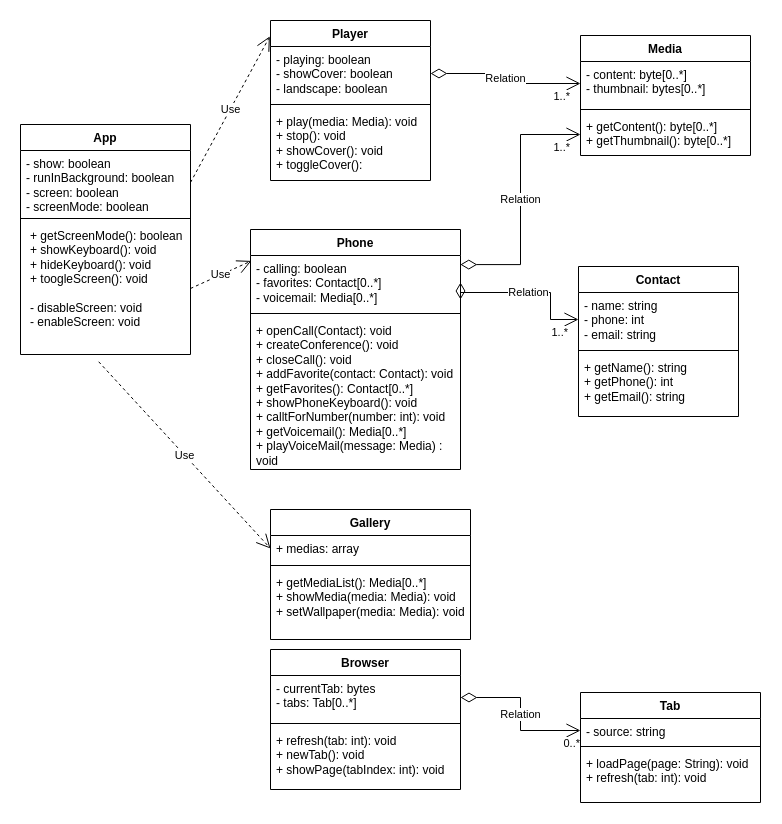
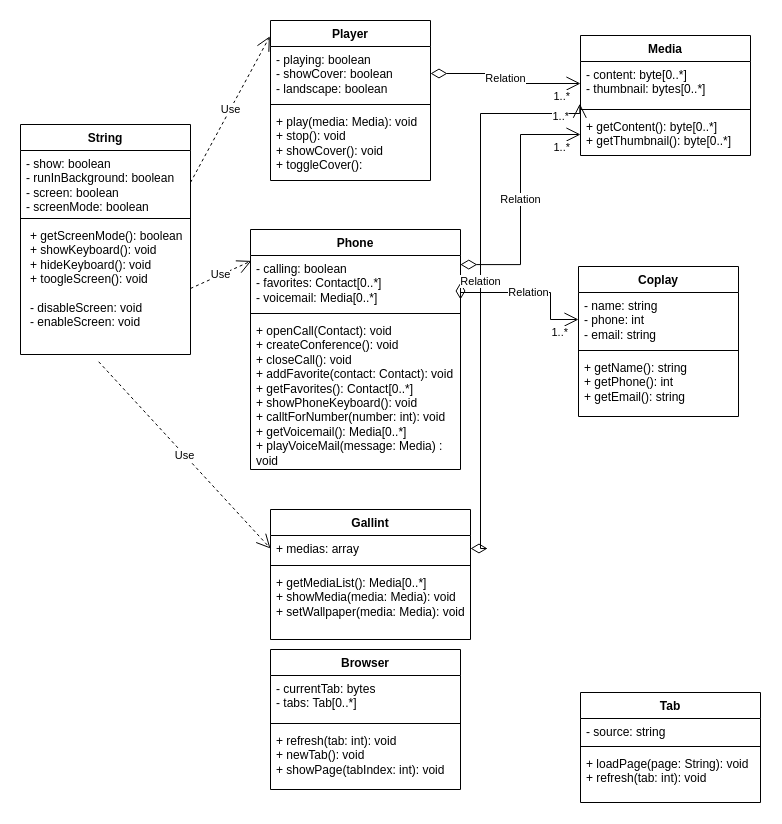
- <mxCell id="43" value="App&lt;br&gt;" style="swimlane;fontStyle=1;align=center;verticalAlign=top;childLayout=stackLayout;horizontal=1;startSize=26;horizontalStack=0;resizeParent=1;resizeParentMax=0;resizeLast=0;collapsible=1;marginBottom=0;whiteSpace=wrap;html=1;" parent="1" vertex="1"><mxGeometry x="20" y="124" width="170" height="230" as="geometry" /></mxCell>
+ <mxCell id="43" value="String&lt;br&gt;" style="swimlane;fontStyle=1;align=center;verticalAlign=top;childLayout=stackLayout;horizontal=1;startSize=26;horizontalStack=0;resizeParent=1;resizeParentMax=0;resizeLast=0;collapsible=1;marginBottom=0;whiteSpace=wrap;html=1;" parent="1" vertex="1"><mxGeometry x="20" y="124" width="170" height="230" as="geometry" /></mxCell>
- <mxCell id="18" value="Co&lt;span style=&quot;background-color: initial;&quot;&gt;ntact&lt;/span&gt;" style="swimlane;fontStyle=1;align=center;verticalAlign=top;childLayout=stackLayout;horizontal=1;startSize=26;horizontalStack=0;resizeParent=1;resizeParentMax=0;resizeLast=0;collapsible=1;marginBottom=0;whiteSpace=wrap;html=1;" parent="1" vertex="1"><mxGeometry x="578" y="266" width="160" height="150" as="geometry" /></mxCell>
+ <mxCell id="18" value="Co&lt;span style=&quot;background-color: initial;&quot;&gt;play&lt;/span&gt;" style="swimlane;fontStyle=1;align=center;verticalAlign=top;childLayout=stackLayout;horizontal=1;startSize=26;horizontalStack=0;resizeParent=1;resizeParentMax=0;resizeLast=0;collapsible=1;marginBottom=0;whiteSpace=wrap;html=1;" parent="1" vertex="1"><mxGeometry x="578" y="266" width="160" height="150" as="geometry" /></mxCell>
+ <mxCell id="30" value="Relation" style="endArrow=open;html=1;endSize=12;startArrow=diamondThin;startSize=14;startFill=0;edgeStyle=orthogonalEdgeStyle;rounded=0;entryX=-0.004;entryY=0.959;entryDx=0;entryDy=0;exitX=1;exitY=0.5;exitDx=0;exitDy=0;entryPerimeter=0;" parent="1" source="27" target="3" edge="1"><mxGeometry relative="1" as="geometry"><mxPoint x="470" y="277" as="sourcePoint" /><mxPoint x="590" y="159" as="targetPoint" /><Array as="points"><mxPoint x="480" y="548" /><mxPoint x="480" y="113" /></Array></mxGeometry></mxCell>
+ <mxCell id="31" value="1..*" style="edgeLabel;resizable=0;html=1;align=right;verticalAlign=top;" parent="30" connectable="0" vertex="1"><mxGeometry x="1" relative="1" as="geometry"><mxPoint x="-10" as="offset" /></mxGeometry></mxCell>
- <mxCell id="26" value="Gall&lt;span style=&quot;background-color: initial;&quot;&gt;ery&lt;/span&gt;" style="swimlane;fontStyle=1;align=center;verticalAlign=top;childLayout=stackLayout;horizontal=1;startSize=26;horizontalStack=0;resizeParent=1;resizeParentMax=0;resizeLast=0;collapsible=1;marginBottom=0;whiteSpace=wrap;html=1;" parent="1" vertex="1"><mxGeometry x="270" y="509" width="200" height="130" as="geometry" /></mxCell>
+ <mxCell id="26" value="Gall&lt;span style=&quot;background-color: initial;&quot;&gt;int&lt;/span&gt;" style="swimlane;fontStyle=1;align=center;verticalAlign=top;childLayout=stackLayout;horizontal=1;startSize=26;horizontalStack=0;resizeParent=1;resizeParentMax=0;resizeLast=0;collapsible=1;marginBottom=0;whiteSpace=wrap;html=1;" parent="1" vertex="1"><mxGeometry x="270" y="509" width="200" height="130" as="geometry" /></mxCell>
- <mxCell id="41" value="Relation" style="endArrow=open;html=1;endSize=12;startArrow=diamondThin;startSize=14;startFill=0;edgeStyle=orthogonalEdgeStyle;rounded=0;exitX=1;exitY=0.5;exitDx=0;exitDy=0;entryX=0;entryY=0.5;entryDx=0;entryDy=0;" parent="1" source="34" target="38" edge="1"><mxGeometry relative="1" as="geometry"><mxPoint x="790" y="709" as="sourcePoint" /><mxPoint x="950" y="709" as="targetPoint" /></mxGeometry></mxCell>
- <mxCell id="42" value="0..*" style="edgeLabel;resizable=0;html=1;align=right;verticalAlign=top;" parent="41" connectable="0" vertex="1"><mxGeometry x="1" relative="1" as="geometry" /></mxCell>
